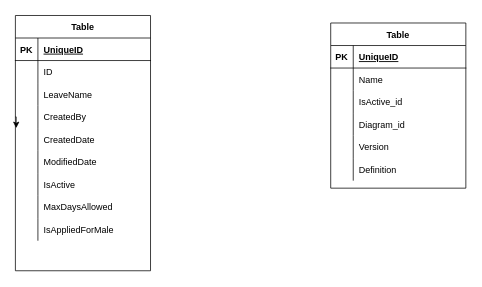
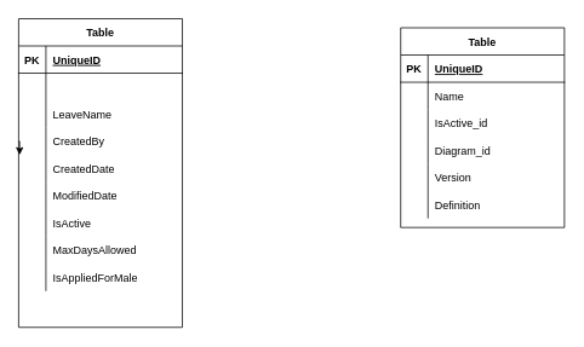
- <mxCell id="8" value="ID" style="shape=partialRectangle;connectable=0;fillColor=none;top=0;left=0;bottom=0;right=0;align=left;spacingLeft=6;overflow=hidden;" vertex="1" parent="6"><mxGeometry x="30" width="150" height="30" as="geometry" /></mxCell>
